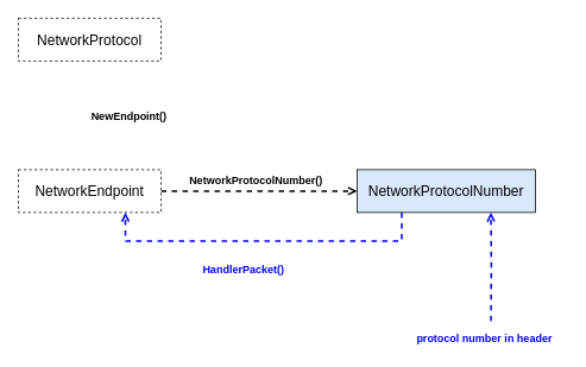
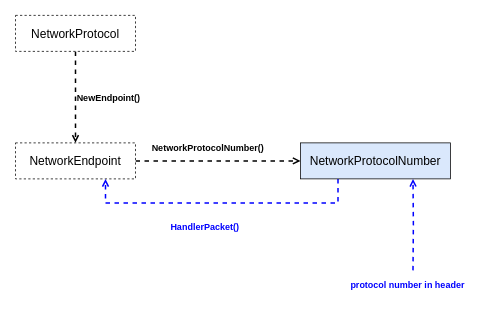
+ <mxCell id="4" style="edgeStyle=orthogonalEdgeStyle;rounded=0;orthogonalLoop=1;jettySize=auto;html=1;exitX=0.5;exitY=1;exitDx=0;exitDy=0;entryX=0.5;entryY=0;entryDx=0;entryDy=0;fontSize=16;dashed=1;endArrow=open;endFill=0;strokeWidth=2;" parent="1" source="5" target="3" edge="1"><mxGeometry relative="1" as="geometry" /></mxCell>
- <mxCell id="10" value="NetworkProtocolNumber()" style="text;html=1;align=left;verticalAlign=middle;resizable=0;points=[];autosize=1;fontSize=12;fontStyle=1" parent="1" vertex="1"><mxGeometry x="210" y="192" width="160" height="20" as="geometry" /></mxCell>
+ <mxCell id="10" value="NetworkProtocolNumber()" style="text;html=1;align=left;verticalAlign=middle;resizable=0;points=[];autosize=1;fontSize=12;fontStyle=1" parent="1" vertex="1"><mxGeometry x="200" y="187" width="160" height="20" as="geometry" /></mxCell>
